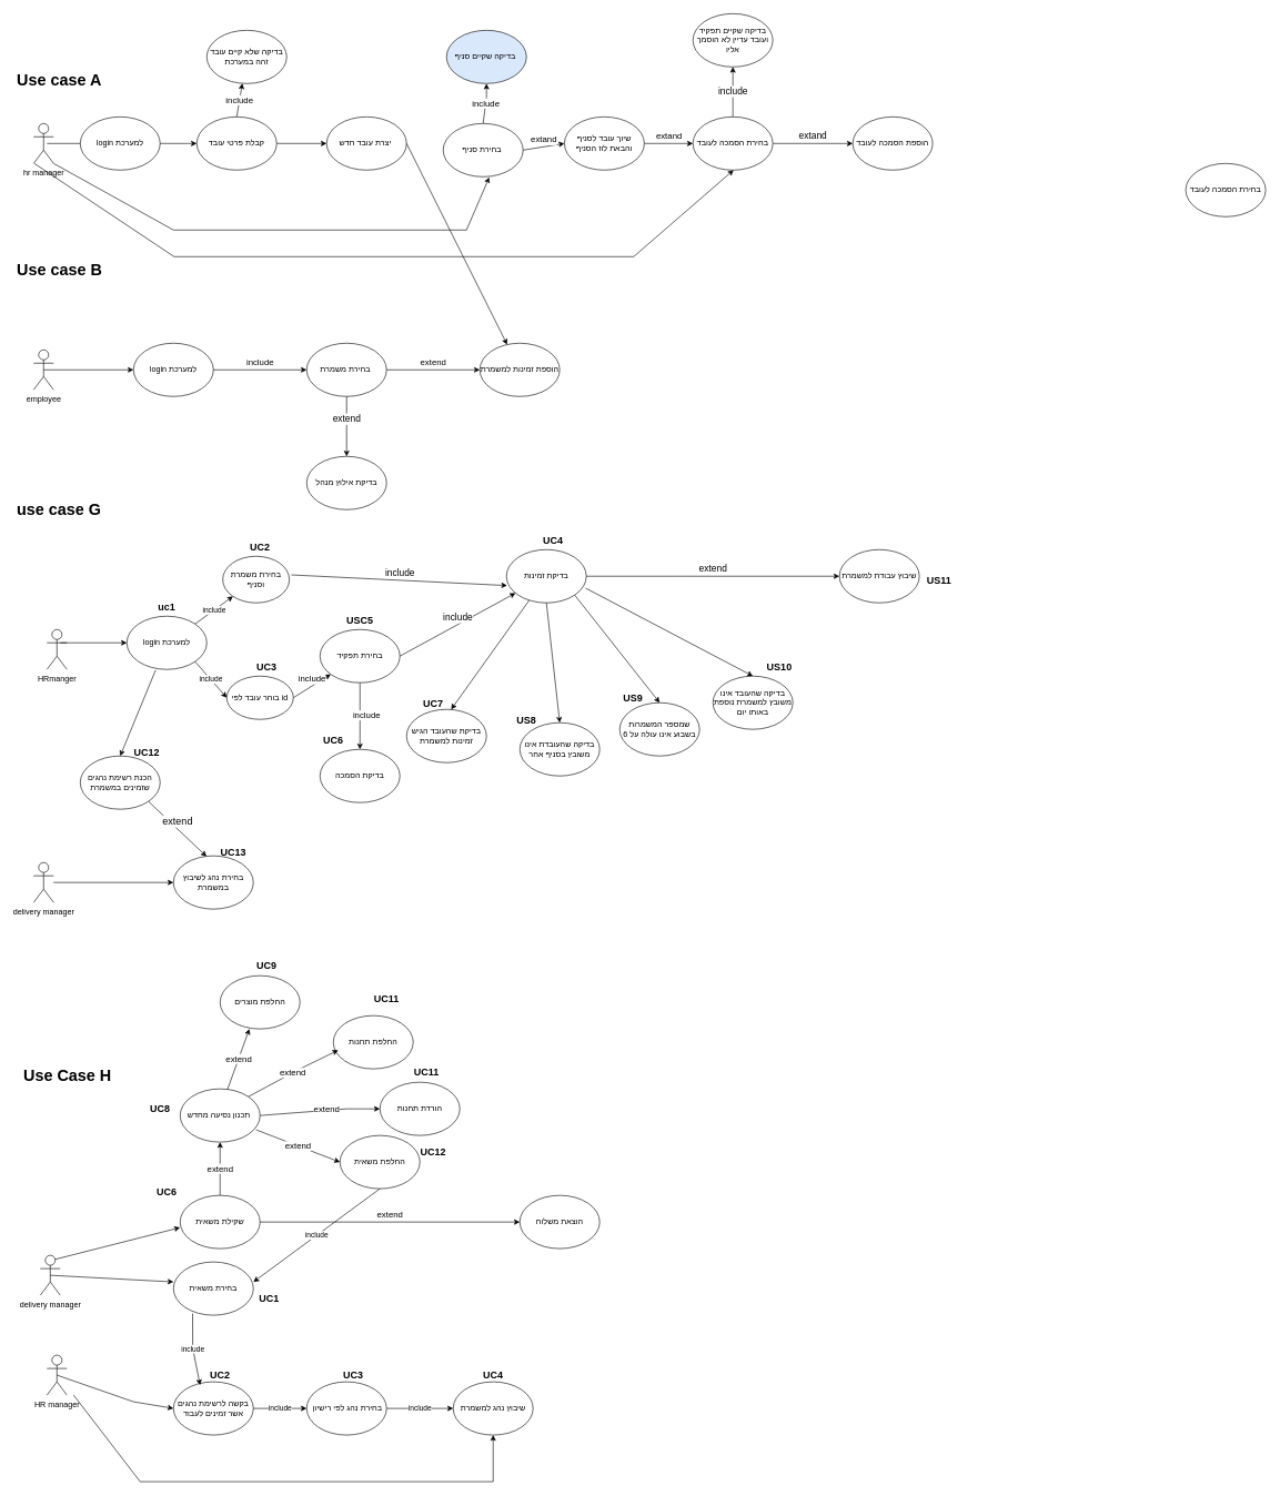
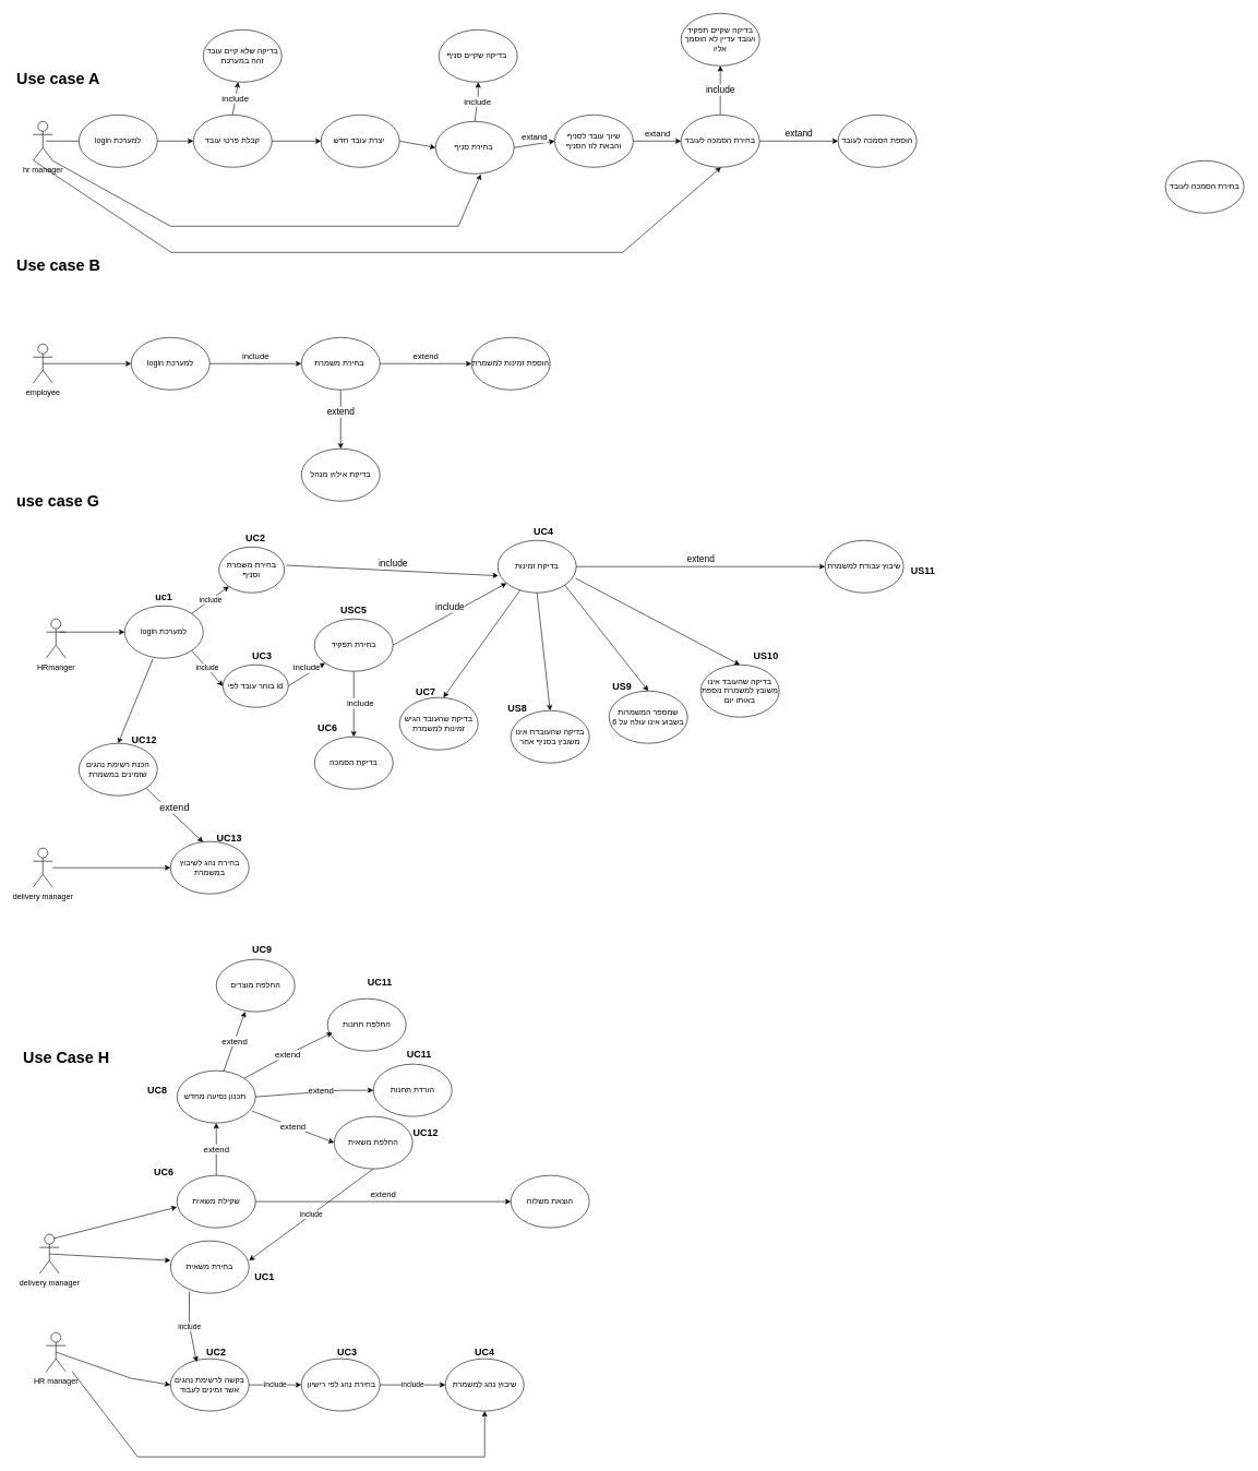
- <mxCell id="44" value="בדיקה שקיים סניף&amp;nbsp;" style="ellipse;whiteSpace=wrap;html=1;fillColor=#dae8fc;" parent="1" vertex="1"><mxGeometry x="670" y="45" width="120" height="80" as="geometry" /></mxCell>
+ <mxCell id="44" value="בדיקה שקיים סניף&amp;nbsp;" style="ellipse;whiteSpace=wrap;html=1;" parent="1" vertex="1"><mxGeometry x="670" y="45" width="120" height="80" as="geometry" /></mxCell>
- <mxCell id="41" value="" style="endArrow=classic;html=1;rounded=0;exitX=1;exitY=0.5;exitDx=0;exitDy=0;" parent="1" source="38" target="57" edge="1"><mxGeometry width="50" height="50" relative="1" as="geometry"><mxPoint x="560" y="275" as="sourcePoint" /><mxPoint x="640" y="215" as="targetPoint" /></mxGeometry></mxCell>
+ <mxCell id="41" value="" style="endArrow=classic;html=1;rounded=0;exitX=1;exitY=0.5;exitDx=0;exitDy=0;entryX=0;entryY=0.5;entryDx=0;entryDy=0;" parent="1" source="38" target="61" edge="1"><mxGeometry width="50" height="50" relative="1" as="geometry"><mxPoint x="560" y="275" as="sourcePoint" /><mxPoint x="640" y="215" as="targetPoint" /></mxGeometry></mxCell>
